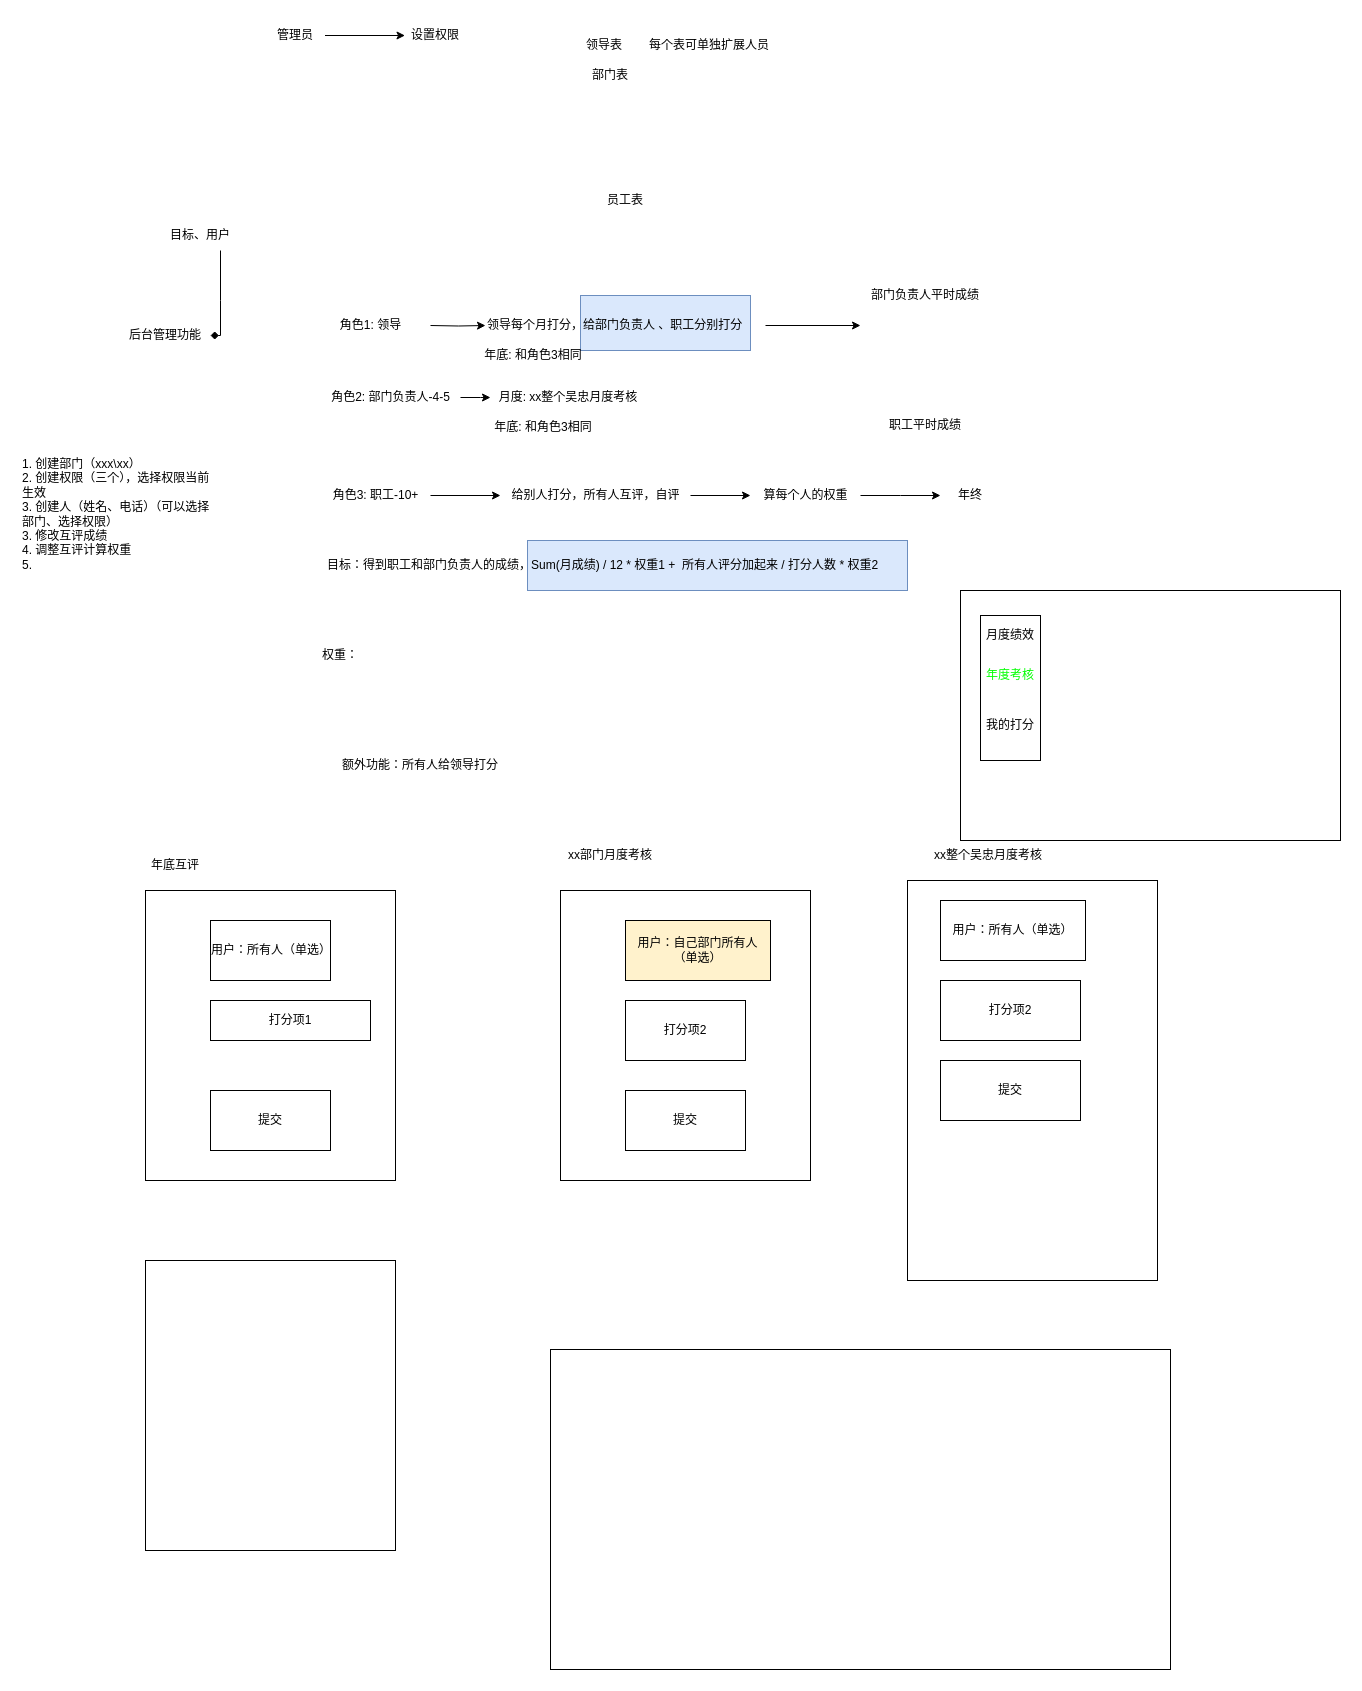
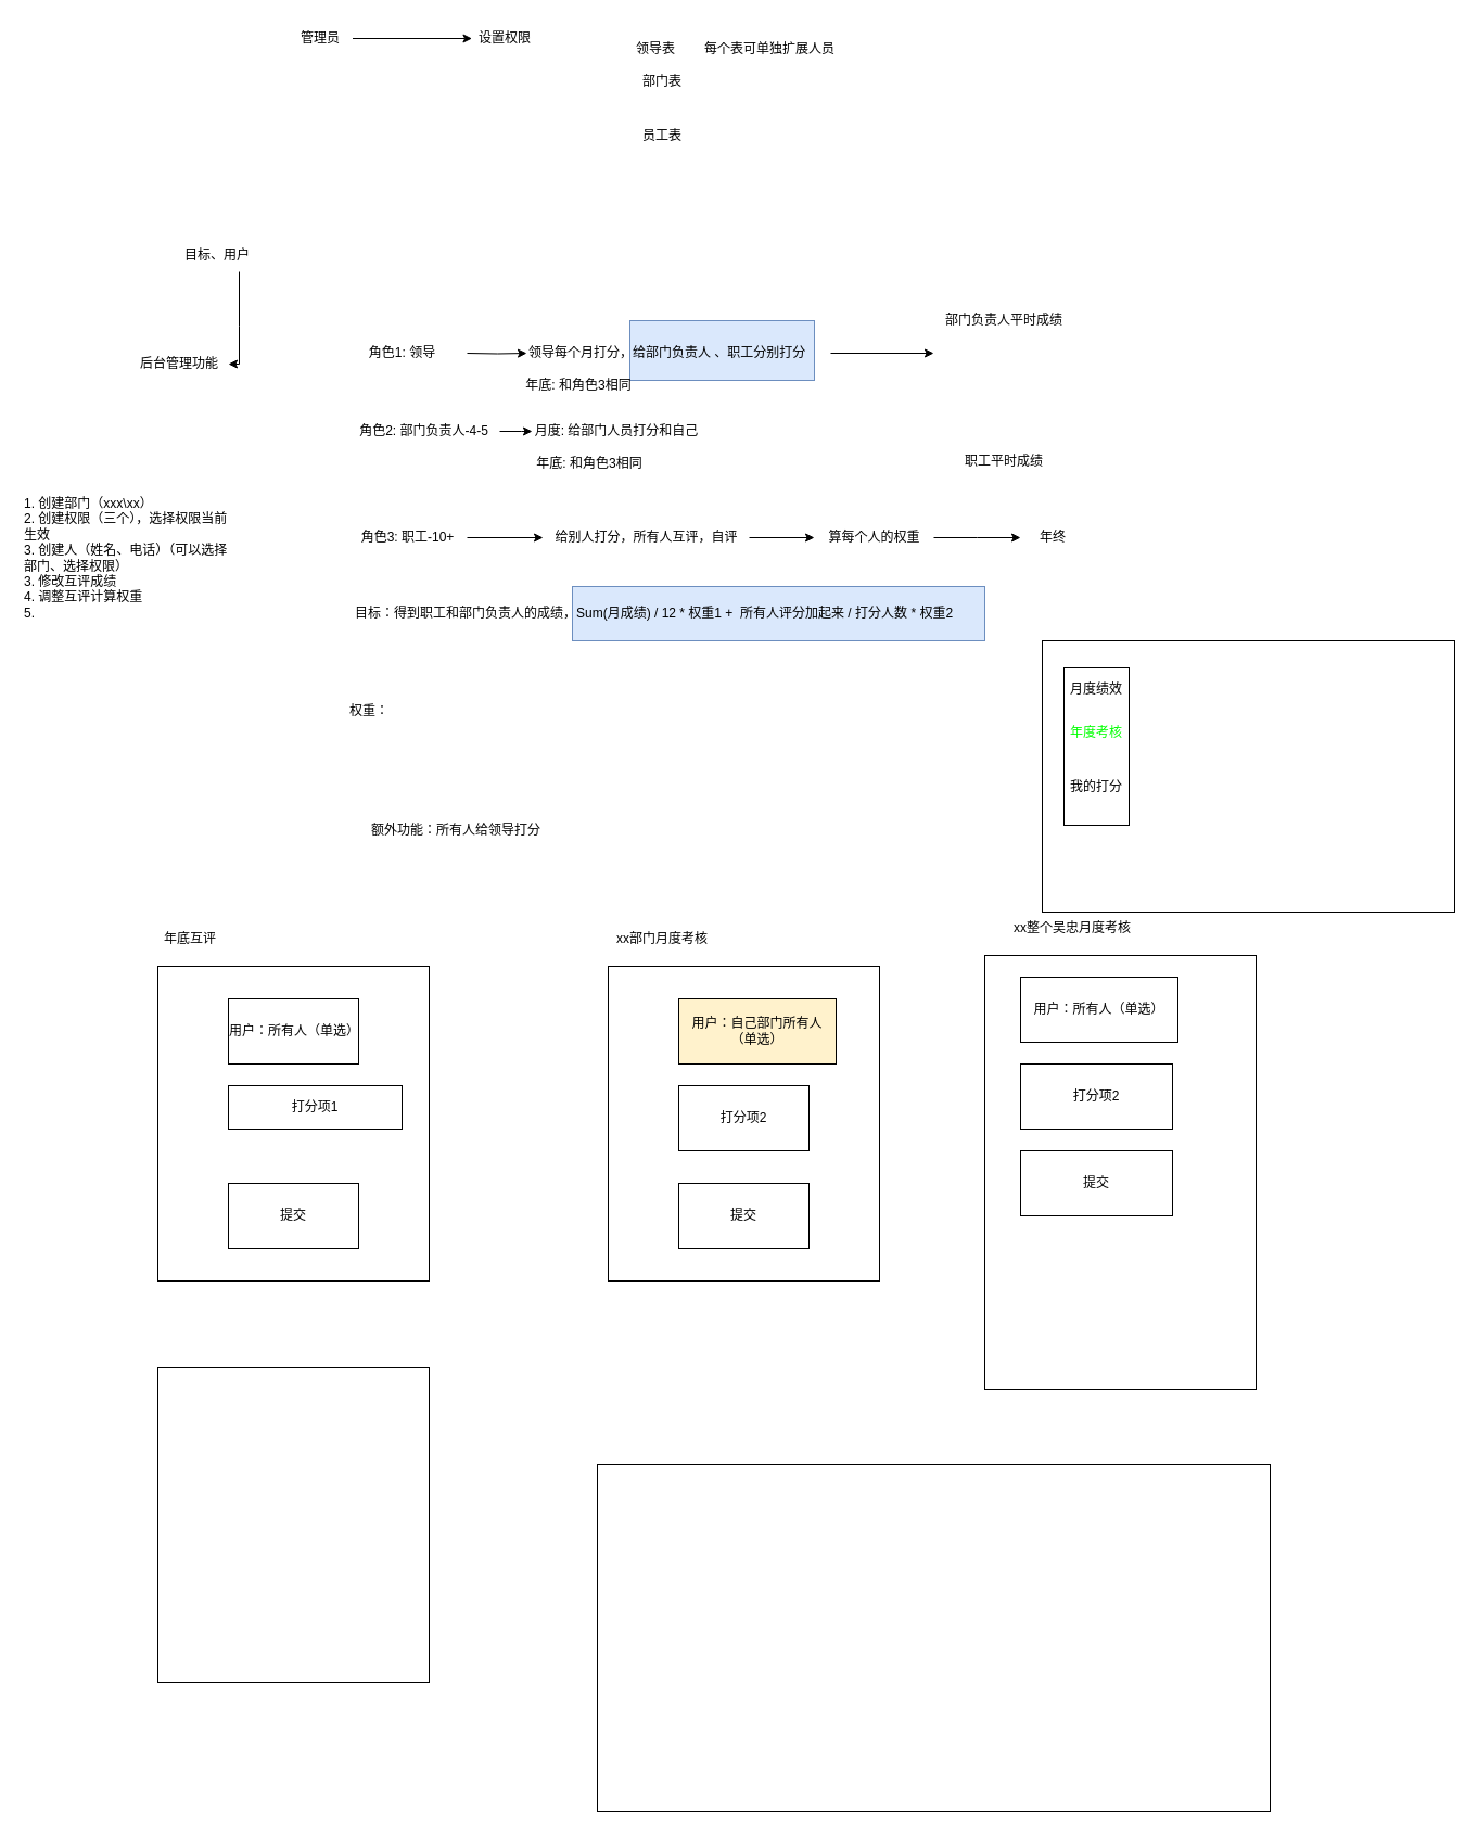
- <mxCell id="23" value="设置权限" style="text;html=1;align=center;verticalAlign=middle;whiteSpace=wrap;rounded=0;" vertex="1" parent="1"><mxGeometry x="404.5" y="20" width="60" height="30" as="geometry" /></mxCell>
+ <mxCell id="23" value="设置权限" style="text;html=1;align=center;verticalAlign=middle;whiteSpace=wrap;rounded=0;" vertex="1" parent="1"><mxGeometry x="434.5" y="20" width="60" height="30" as="geometry" /></mxCell>
- <mxCell id="26" value="员工表" style="text;html=1;align=center;verticalAlign=middle;whiteSpace=wrap;rounded=0;" vertex="1" parent="1"><mxGeometry x="595" y="185" width="60" height="30" as="geometry" /></mxCell>
+ <mxCell id="26" value="员工表" style="text;html=1;align=center;verticalAlign=middle;whiteSpace=wrap;rounded=0;" vertex="1" parent="1"><mxGeometry x="580" y="110" width="60" height="30" as="geometry" /></mxCell>
- <mxCell id="4" value="" style="edgeStyle=orthogonalEdgeStyle;rounded=0;orthogonalLoop=1;jettySize=auto;html=1;endArrow=diamond;" edge="1" parent="1" source="5" target="6"><mxGeometry relative="1" as="geometry"><Array as="points"><mxPoint x="220" y="300" /><mxPoint x="220" y="300" /></Array></mxGeometry></mxCell>
+ <mxCell id="4" value="" style="edgeStyle=orthogonalEdgeStyle;rounded=0;orthogonalLoop=1;jettySize=auto;html=1;" edge="1" parent="1" source="5" target="6"><mxGeometry relative="1" as="geometry"><Array as="points"><mxPoint x="220" y="300" /><mxPoint x="220" y="300" /></Array></mxGeometry></mxCell>
- <mxCell id="17" value="月度: xx整个吴忠月度考核" style="text;html=1;align=center;verticalAlign=middle;whiteSpace=wrap;rounded=0;" vertex="1" parent="1"><mxGeometry x="485" y="382" width="166" height="30" as="geometry" /></mxCell>
+ <mxCell id="17" value="月度: 给部门人员打分和自己" style="text;html=1;align=center;verticalAlign=middle;whiteSpace=wrap;rounded=0;" vertex="1" parent="1"><mxGeometry x="485" y="382" width="166" height="30" as="geometry" /></mxCell>
- <mxCell id="42" value="xx部门月度考核" style="text;html=1;align=center;verticalAlign=middle;whiteSpace=wrap;rounded=0;" vertex="1" parent="1"><mxGeometry x="560" y="840" width="100" height="30" as="geometry" /></mxCell>
+ <mxCell id="42" value="xx部门月度考核" style="text;html=1;align=center;verticalAlign=middle;whiteSpace=wrap;rounded=0;" vertex="1" parent="1"><mxGeometry x="560" y="850" width="100" height="30" as="geometry" /></mxCell>
